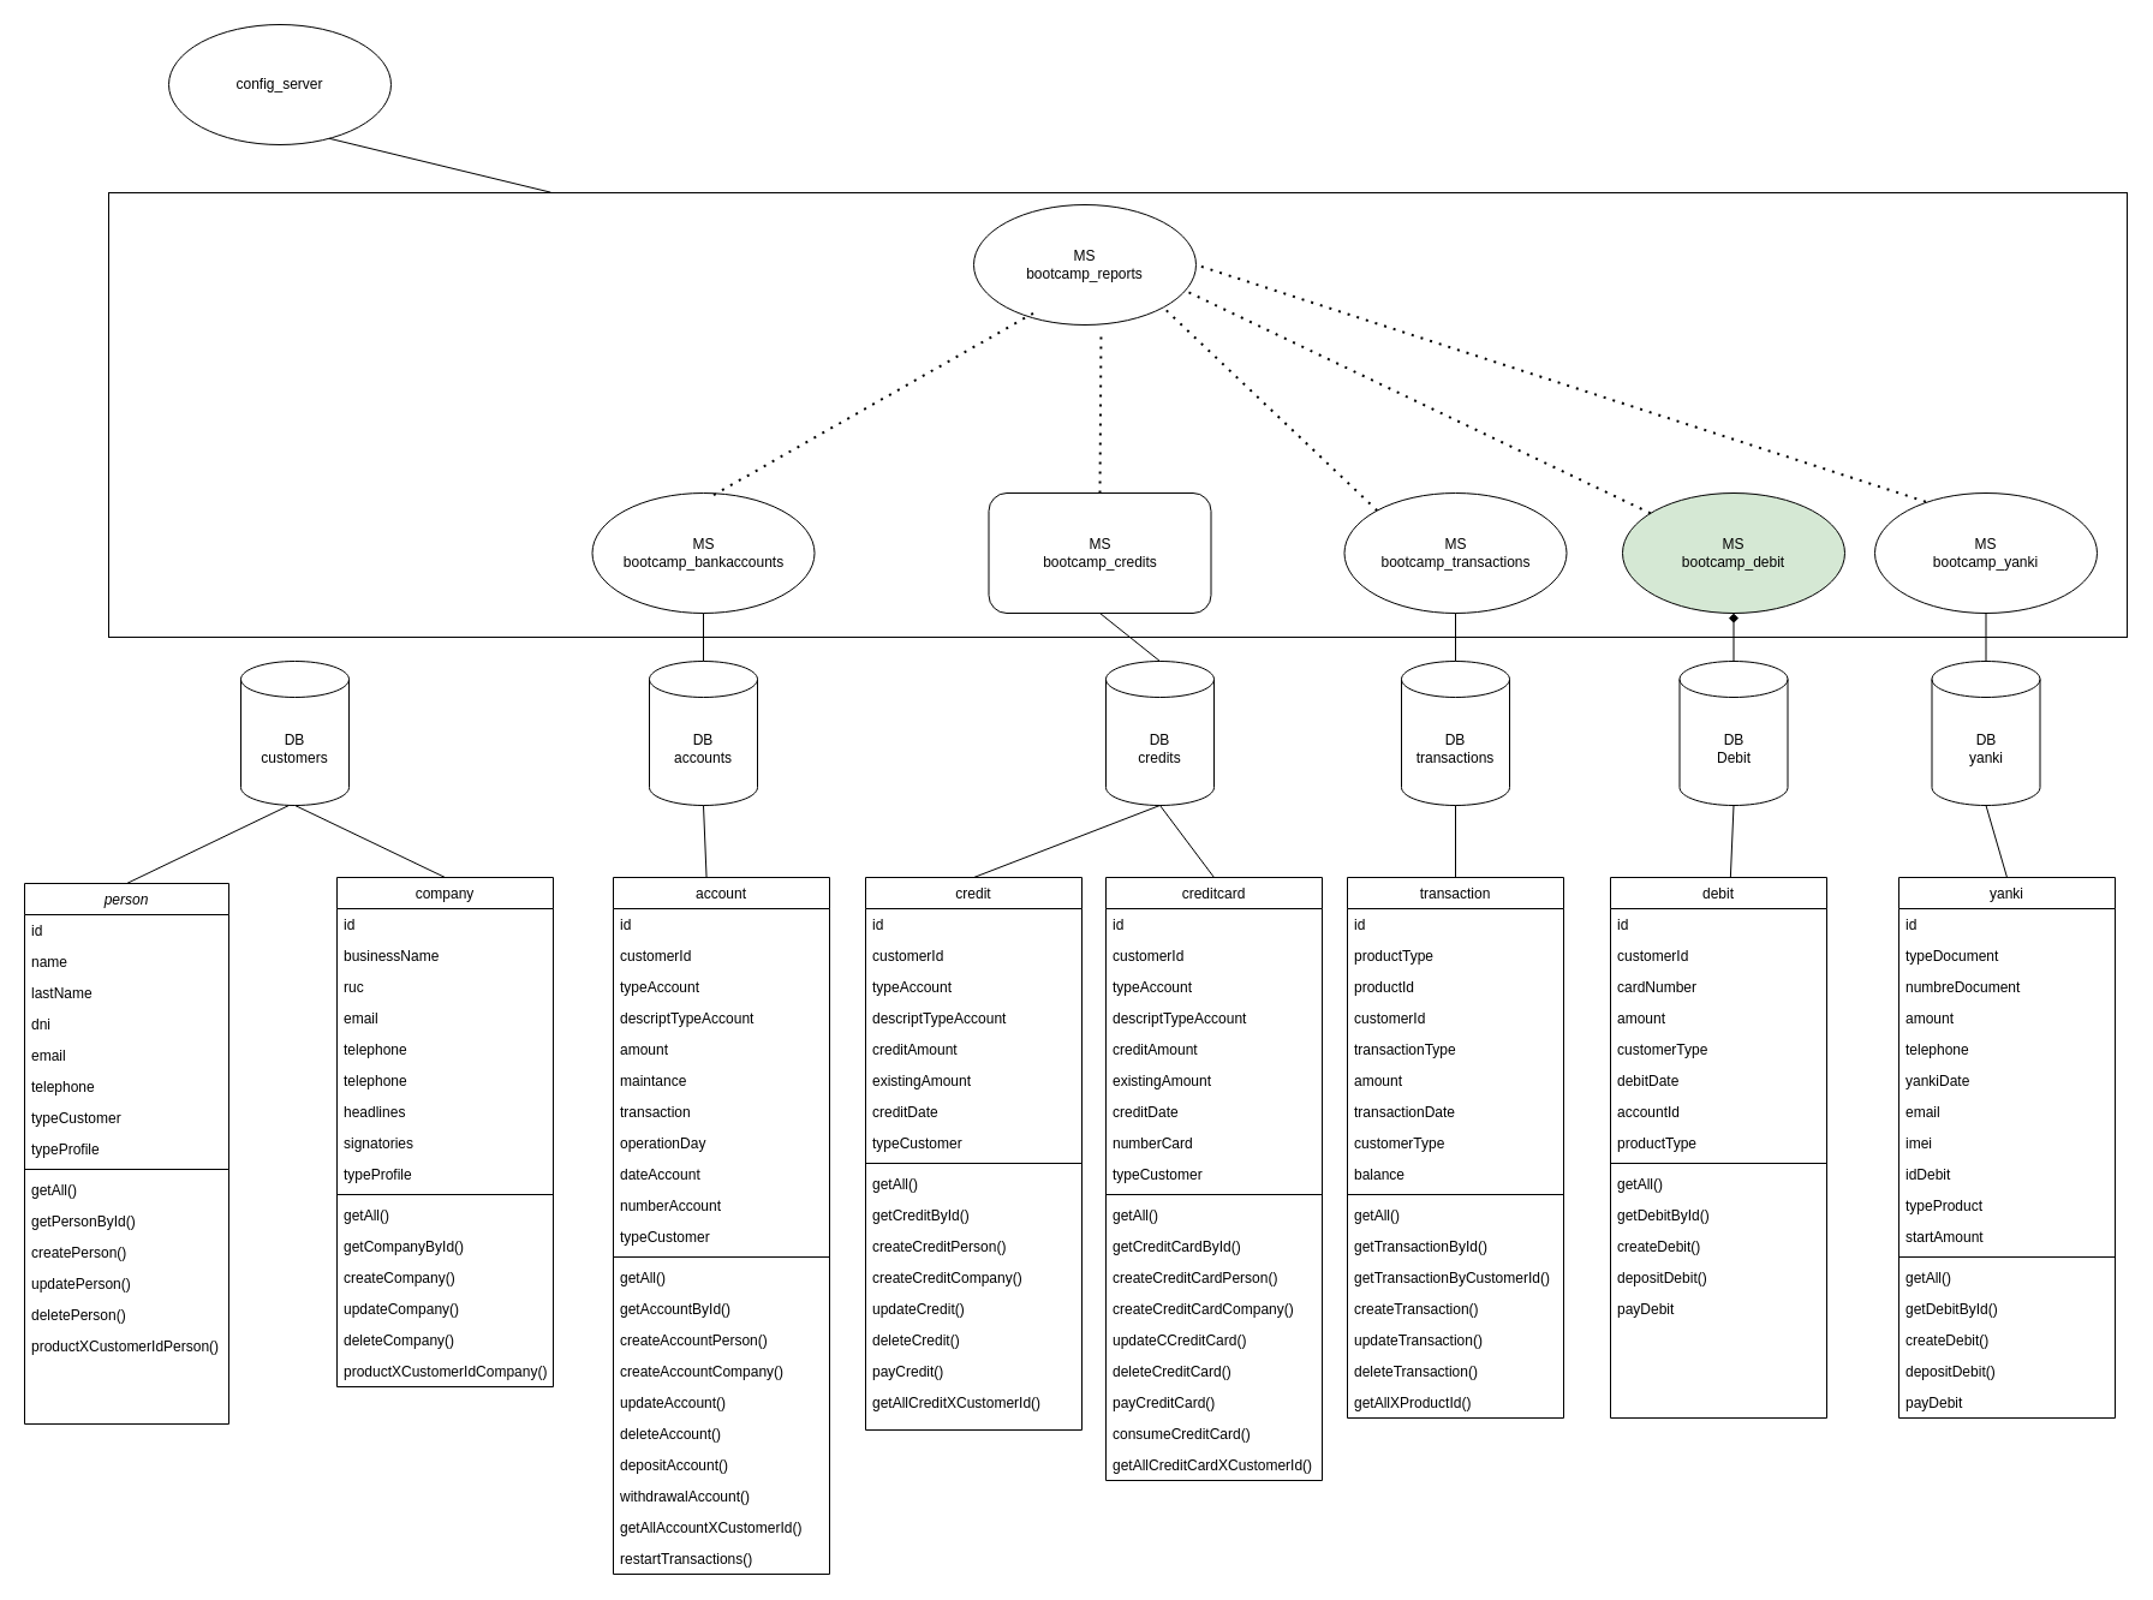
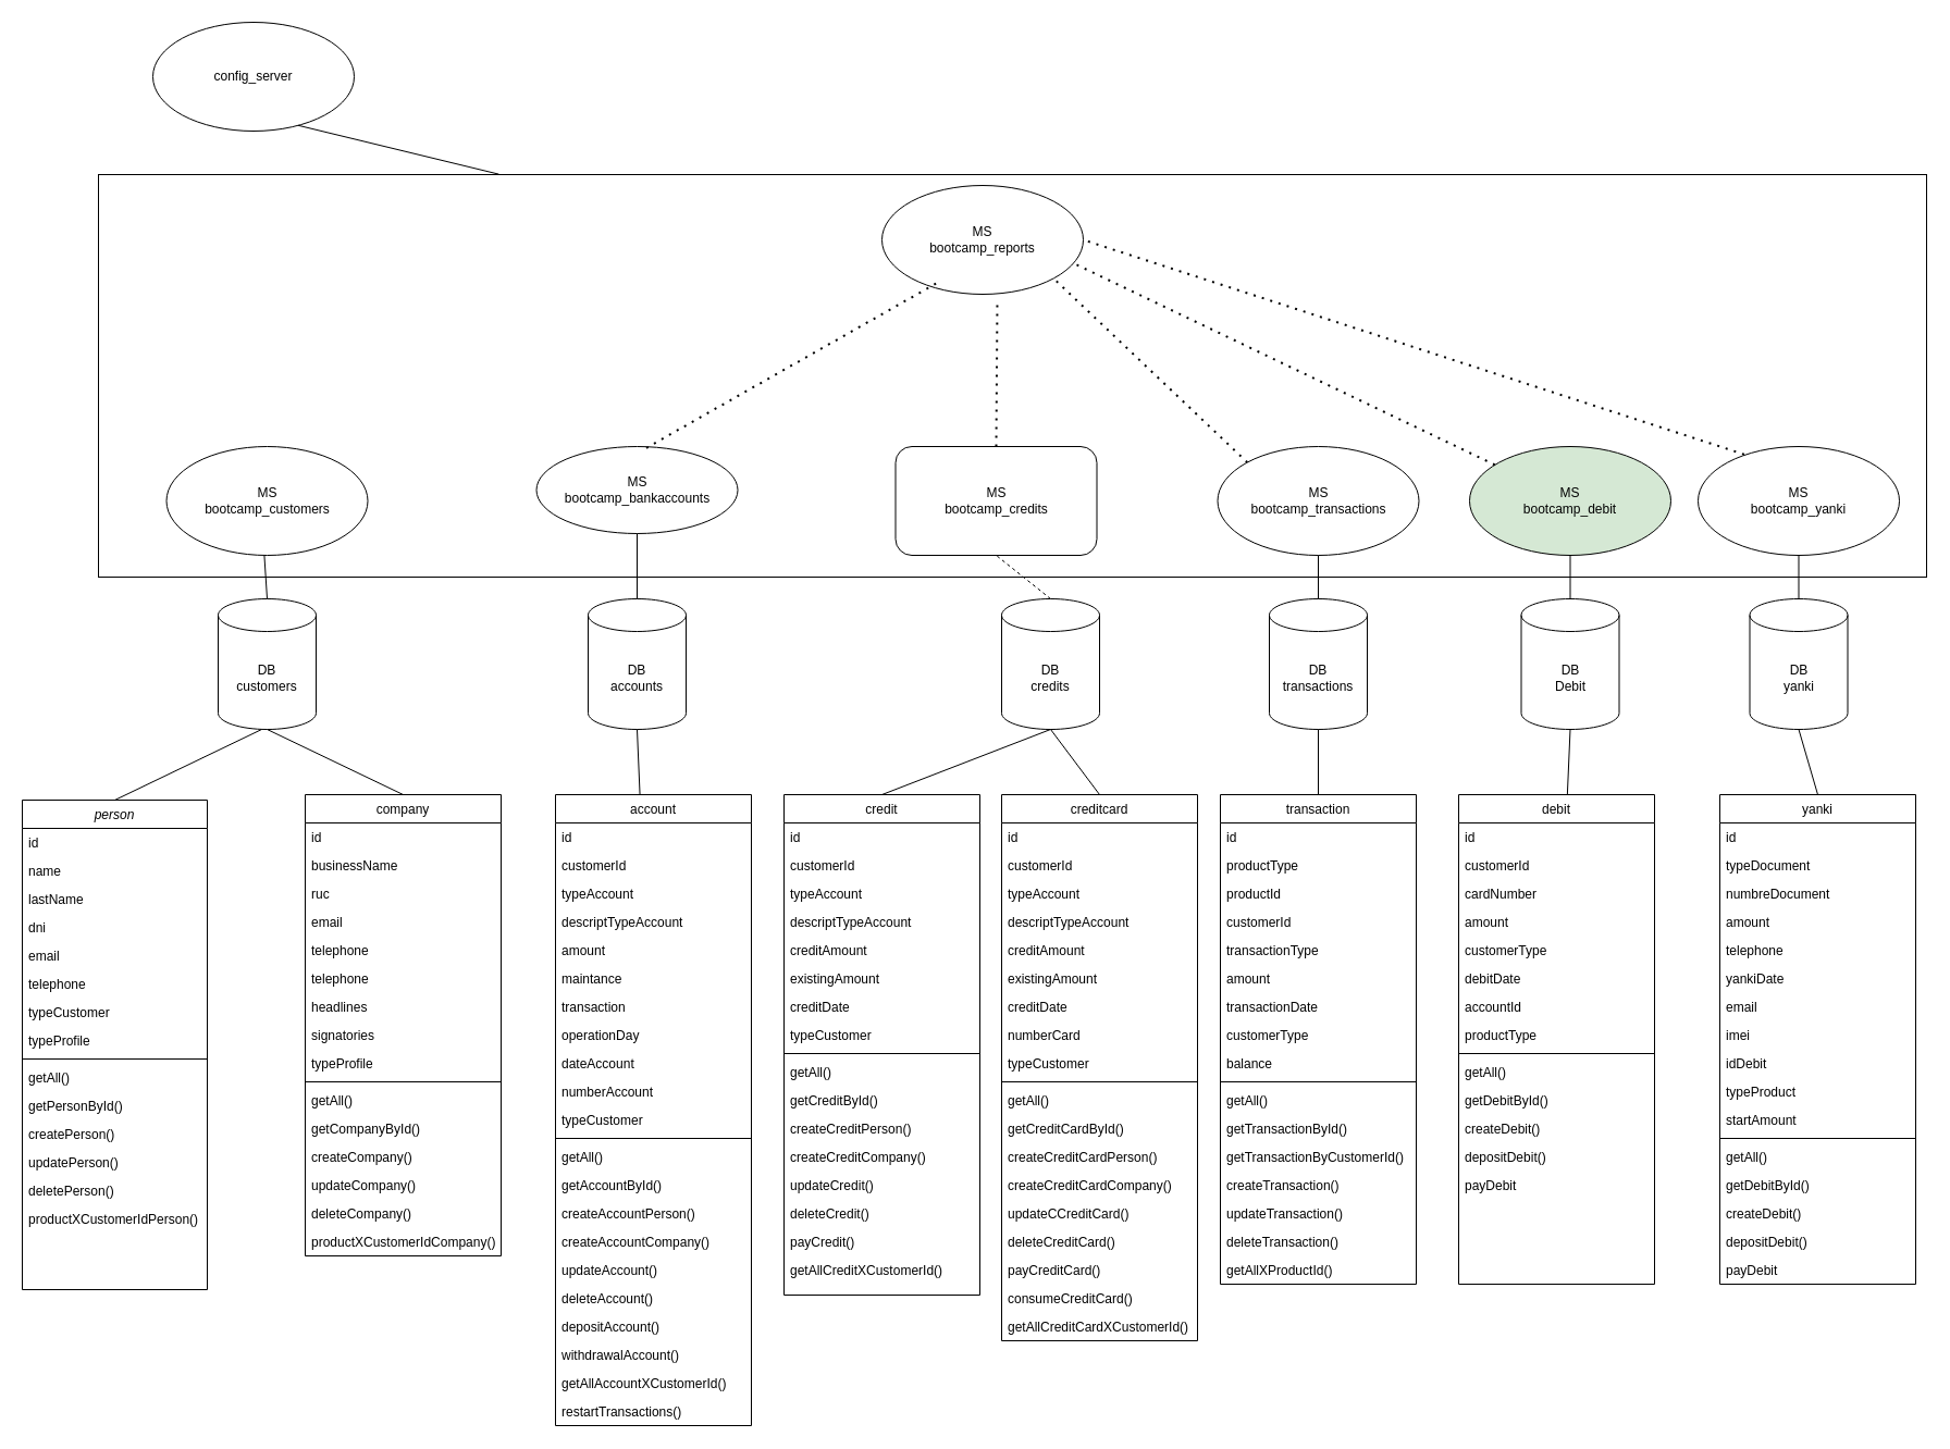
+ <mxCell id="125" value="MS&lt;br&gt;bootcamp_customers" style="ellipse;whiteSpace=wrap;html=1;" parent="1" vertex="1"><mxGeometry x="152.5" y="410" width="185" height="100" as="geometry" /></mxCell>
- <mxCell id="126" value="MS&lt;br&gt;bootcamp_bankaccounts" style="ellipse;whiteSpace=wrap;html=1;" parent="1" vertex="1"><mxGeometry x="492.5" y="410" width="185" height="100" as="geometry" /></mxCell>
+ <mxCell id="126" value="MS&lt;br&gt;bootcamp_bankaccounts" style="ellipse;whiteSpace=wrap;html=1;" parent="1" vertex="1"><mxGeometry x="492.5" y="410" width="185" height="80" as="geometry" /></mxCell>
- <mxCell id="141" value="" style="endArrow=diamond;html=1;rounded=0;entryX=0.5;entryY=1;entryDx=0;entryDy=0;exitX=0.5;exitY=0;exitDx=0;exitDy=0;exitPerimeter=0;" edge="1" parent="1" source="138" target="137"><mxGeometry width="50" height="50" relative="1" as="geometry"><mxPoint x="1221" y="560" as="sourcePoint" /><mxPoint x="1221" y="520" as="targetPoint" /></mxGeometry></mxCell>
+ <mxCell id="141" value="" style="endArrow=none;html=1;rounded=0;entryX=0.5;entryY=1;entryDx=0;entryDy=0;exitX=0.5;exitY=0;exitDx=0;exitDy=0;exitPerimeter=0;" edge="1" parent="1" source="138" target="137"><mxGeometry width="50" height="50" relative="1" as="geometry"><mxPoint x="1221" y="560" as="sourcePoint" /><mxPoint x="1221" y="520" as="targetPoint" /></mxGeometry></mxCell>
+ <mxCell id="129" value="" style="endArrow=none;html=1;rounded=0;entryX=0.486;entryY=1;entryDx=0;entryDy=0;entryPerimeter=0;exitX=0.5;exitY=0;exitDx=0;exitDy=0;exitPerimeter=0;" parent="1" source="115" target="125" edge="1"><mxGeometry width="50" height="50" relative="1" as="geometry"><mxPoint x="180" y="550" as="sourcePoint" /><mxPoint x="230" y="500" as="targetPoint" /></mxGeometry></mxCell>
- <mxCell id="130" value="" style="endArrow=none;html=1;rounded=0;entryX=0.5;entryY=1;entryDx=0;entryDy=0;exitX=0.5;exitY=0;exitDx=0;exitDy=0;exitPerimeter=0;" parent="1" source="117" target="127" edge="1"><mxGeometry width="50" height="50" relative="1" as="geometry"><mxPoint x="855.09" y="560" as="sourcePoint" /><mxPoint x="850" y="500" as="targetPoint" /></mxGeometry></mxCell>
+ <mxCell id="130" value="" style="endArrow=none;html=1;rounded=0;entryX=0.5;entryY=1;entryDx=0;entryDy=0;exitX=0.5;exitY=0;exitDx=0;exitDy=0;exitPerimeter=0;dashed=1;" parent="1" source="117" target="127" edge="1"><mxGeometry width="50" height="50" relative="1" as="geometry"><mxPoint x="855.09" y="560" as="sourcePoint" /><mxPoint x="850" y="500" as="targetPoint" /></mxGeometry></mxCell>
